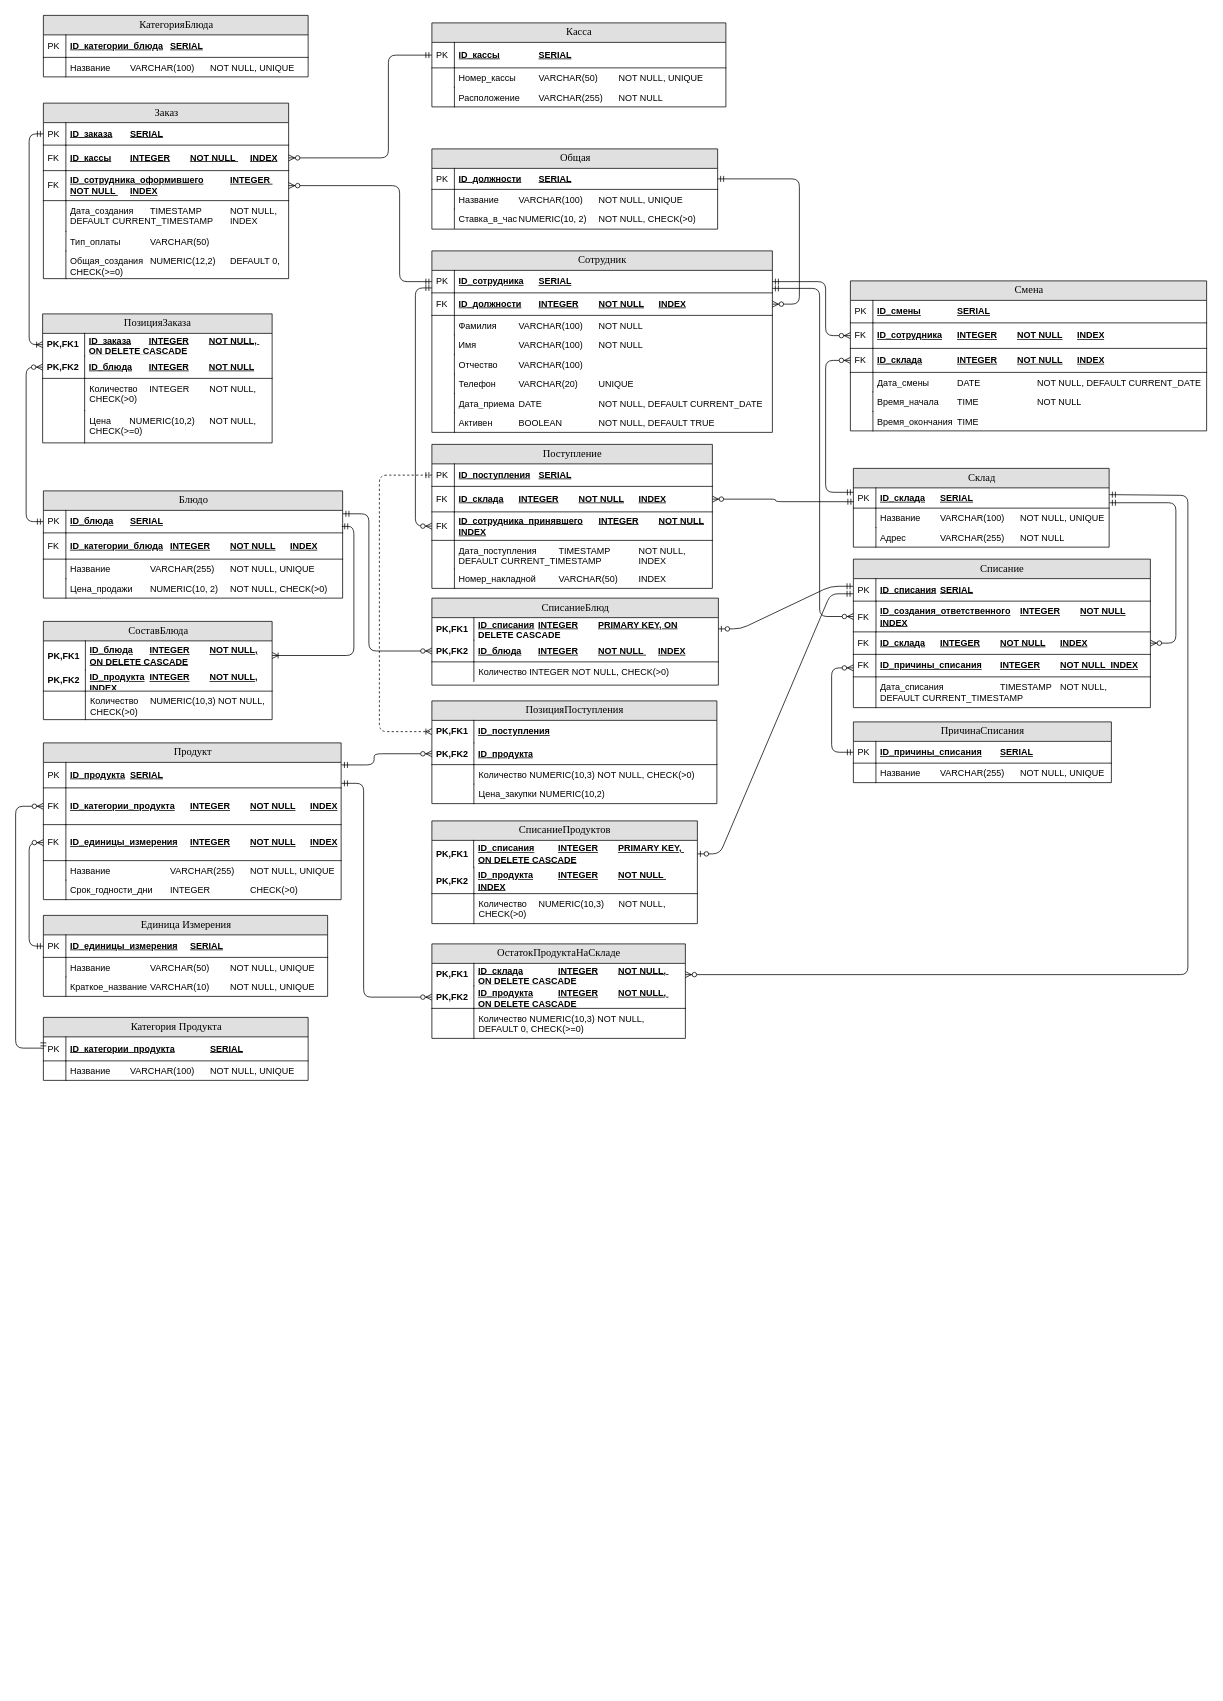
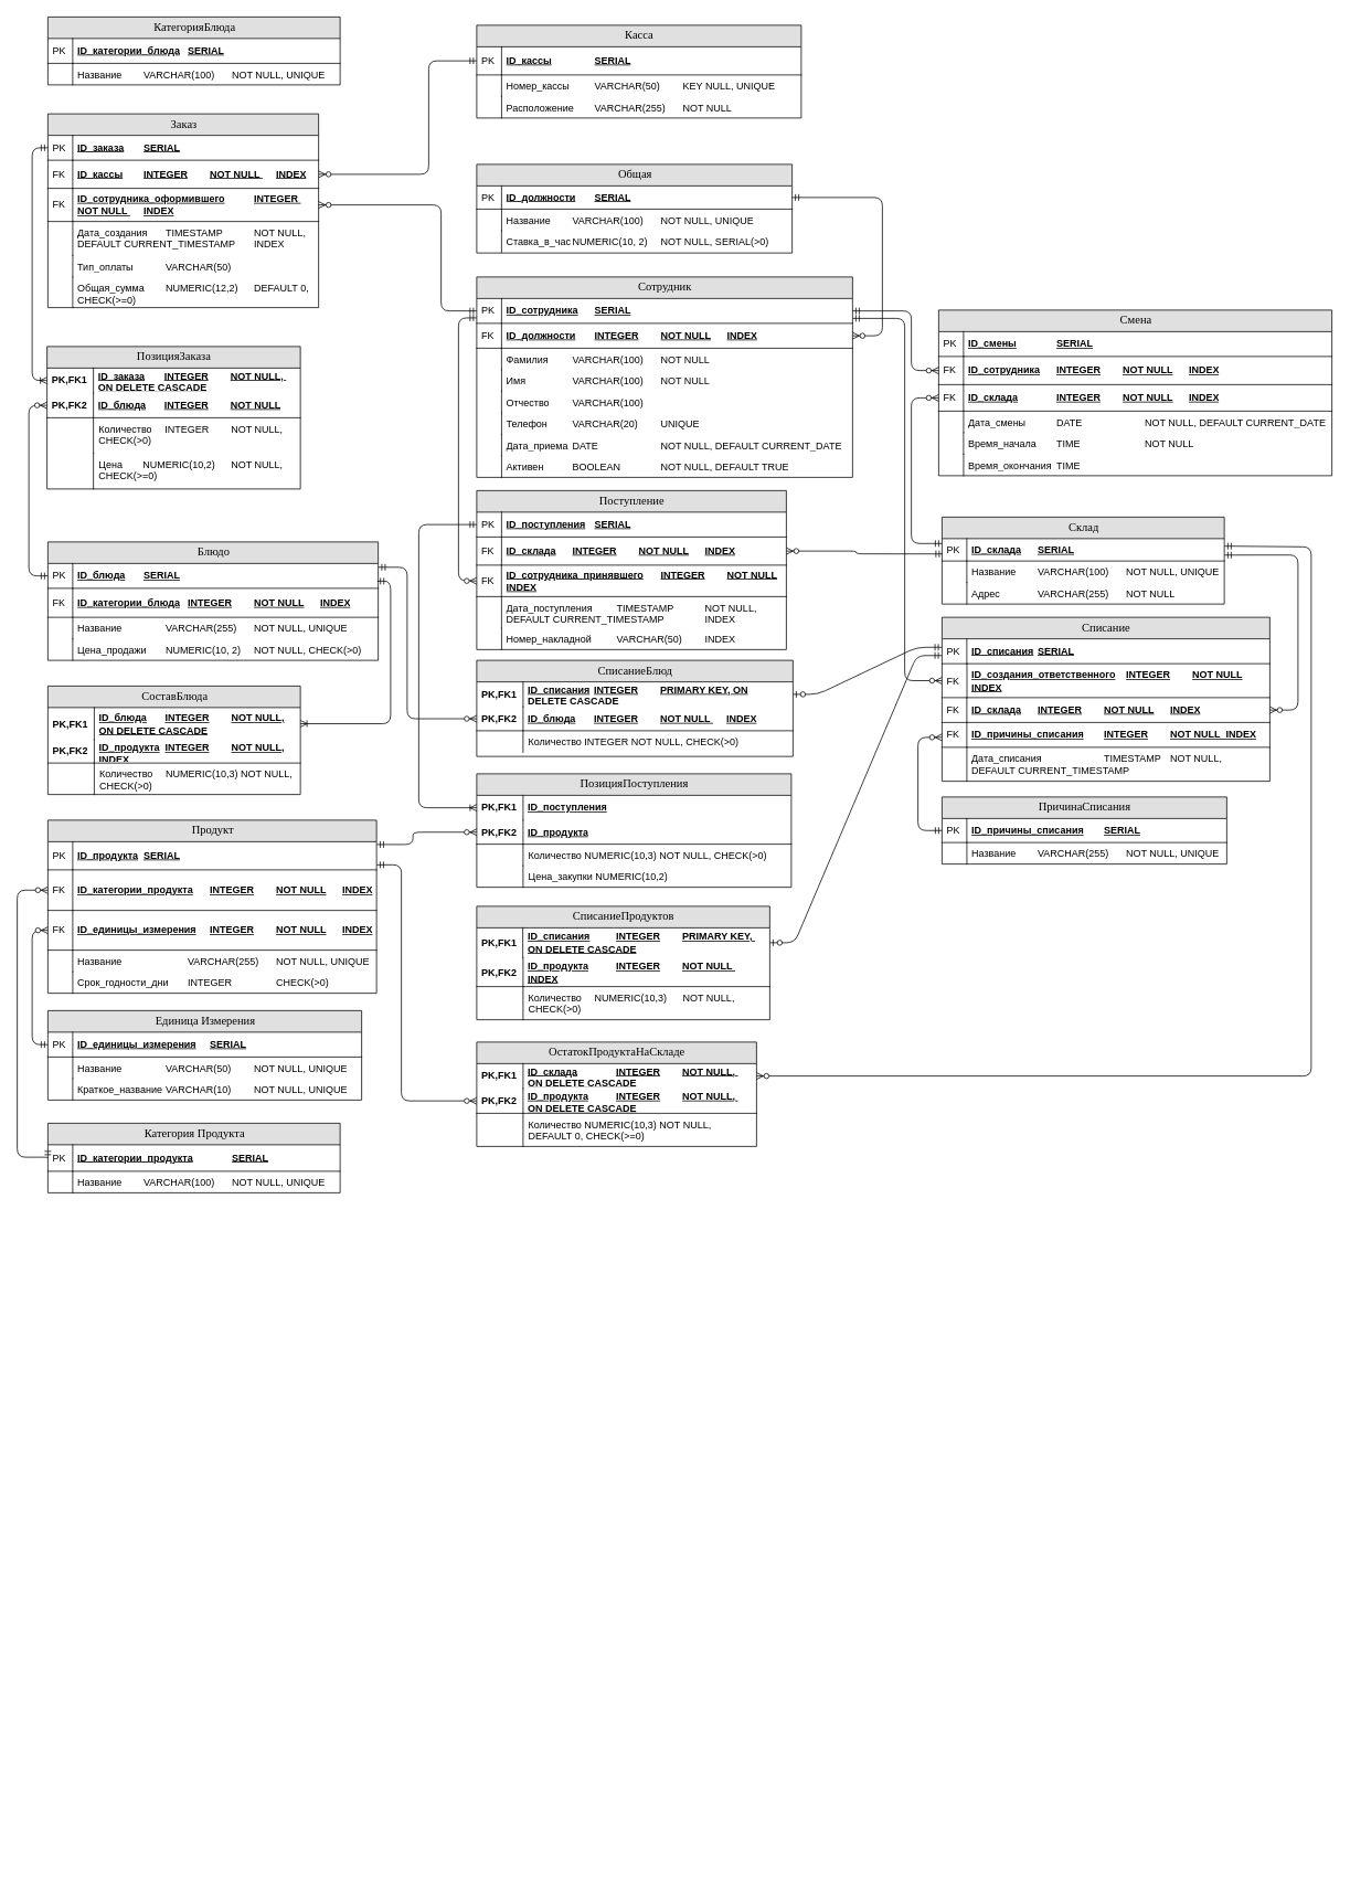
- <mxCell id="5" value="Номер_кассы&lt;span style=&quot;white-space:pre&quot;&gt;&#09;&lt;span style=&quot;white-space: pre;&quot;&gt;&#09;&lt;/span&gt;&lt;/span&gt;VARCHAR(50)&lt;span style=&quot;white-space:pre&quot;&gt;&#09;&lt;/span&gt;NOT NULL, UNIQUE&lt;span style=&quot;white-space:pre&quot;&gt;&#09;&lt;/span&gt;" style="shape=partialRectangle;top=0;left=0;right=0;bottom=0;html=1;align=left;verticalAlign=top;fillColor=none;spacingLeft=34;spacingRight=4;whiteSpace=wrap;overflow=hidden;rotatable=0;points=[[0,0.5],[1,0.5]];portConstraint=eastwest;dropTarget=0;" vertex="1" parent="2"><mxGeometry y="60" width="392" height="26" as="geometry" /></mxCell>
+ <mxCell id="5" value="Номер_кассы&lt;span style=&quot;white-space:pre&quot;&gt;&#09;&lt;span style=&quot;white-space: pre;&quot;&gt;&#09;&lt;/span&gt;&lt;/span&gt;VARCHAR(50)&lt;span style=&quot;white-space:pre&quot;&gt;&#09;&lt;/span&gt;KEY NULL, UNIQUE&lt;span style=&quot;white-space:pre&quot;&gt;&#09;&lt;/span&gt;" style="shape=partialRectangle;top=0;left=0;right=0;bottom=0;html=1;align=left;verticalAlign=top;fillColor=none;spacingLeft=34;spacingRight=4;whiteSpace=wrap;overflow=hidden;rotatable=0;points=[[0,0.5],[1,0.5]];portConstraint=eastwest;dropTarget=0;" vertex="1" parent="2"><mxGeometry y="60" width="392" height="26" as="geometry" /></mxCell>
- <mxCell id="30" value="Ставка_в_час&lt;span style=&quot;white-space:pre&quot;&gt;&#09;&lt;/span&gt;NUMERIC(10, 2)&lt;span style=&quot;white-space:pre&quot;&gt;&#09;&lt;/span&gt;NOT NULL, CHECK(&amp;gt;0)" style="shape=partialRectangle;top=0;left=0;right=0;bottom=0;html=1;align=left;verticalAlign=top;fillColor=none;spacingLeft=34;spacingRight=4;whiteSpace=wrap;overflow=hidden;rotatable=0;points=[[0,0.5],[1,0.5]];portConstraint=eastwest;dropTarget=0;" vertex="1" parent="25"><mxGeometry y="80" width="381" height="26" as="geometry" /></mxCell>
+ <mxCell id="30" value="Ставка_в_час&lt;span style=&quot;white-space:pre&quot;&gt;&#09;&lt;/span&gt;NUMERIC(10, 2)&lt;span style=&quot;white-space:pre&quot;&gt;&#09;&lt;/span&gt;NOT NULL, SERIAL(&amp;gt;0)" style="shape=partialRectangle;top=0;left=0;right=0;bottom=0;html=1;align=left;verticalAlign=top;fillColor=none;spacingLeft=34;spacingRight=4;whiteSpace=wrap;overflow=hidden;rotatable=0;points=[[0,0.5],[1,0.5]];portConstraint=eastwest;dropTarget=0;" vertex="1" parent="25"><mxGeometry y="80" width="381" height="26" as="geometry" /></mxCell>
- <mxCell id="165" value="Общая_создания&lt;span style=&quot;white-space:pre&quot;&gt;&#09;&lt;/span&gt;NUMERIC(12,2)&lt;span style=&quot;white-space:pre&quot;&gt;&#09;&lt;/span&gt;DEFAULT 0, CHECK(&amp;gt;=0)" style="shape=partialRectangle;top=0;left=0;right=0;bottom=0;html=1;align=left;verticalAlign=top;fillColor=none;spacingLeft=34;spacingRight=4;whiteSpace=wrap;overflow=hidden;rotatable=0;points=[[0,0.5],[1,0.5]];portConstraint=eastwest;dropTarget=0;" vertex="1" parent="154"><mxGeometry y="197" width="327" height="37" as="geometry" /></mxCell>
+ <mxCell id="165" value="Общая_сумма&lt;span style=&quot;white-space:pre&quot;&gt;&#09;&lt;/span&gt;NUMERIC(12,2)&lt;span style=&quot;white-space:pre&quot;&gt;&#09;&lt;/span&gt;DEFAULT 0, CHECK(&amp;gt;=0)" style="shape=partialRectangle;top=0;left=0;right=0;bottom=0;html=1;align=left;verticalAlign=top;fillColor=none;spacingLeft=34;spacingRight=4;whiteSpace=wrap;overflow=hidden;rotatable=0;points=[[0,0.5],[1,0.5]];portConstraint=eastwest;dropTarget=0;" vertex="1" parent="154"><mxGeometry y="197" width="327" height="37" as="geometry" /></mxCell>
- <mxCell id="179" value="" style="edgeStyle=orthogonalEdgeStyle;html=1;endArrow=ERoneToMany;startArrow=ERmandOne;labelBackgroundColor=none;fontFamily=Verdana;fontSize=14;exitX=0;exitY=0.5;exitDx=0;exitDy=0;entryX=0;entryY=0.5;entryDx=0;entryDy=0;dashed=1;" parent="1" source="93" target="17" edge="1"><mxGeometry width="100" height="100" relative="1" as="geometry"><mxPoint x="461" y="715" as="sourcePoint" /><mxPoint x="461" y="877" as="targetPoint" /><Array as="points"><mxPoint x="505" y="633" /><mxPoint x="505" y="975" /></Array></mxGeometry></mxCell>
+ <mxCell id="179" value="" style="edgeStyle=orthogonalEdgeStyle;html=1;endArrow=ERoneToMany;startArrow=ERmandOne;labelBackgroundColor=none;fontFamily=Verdana;fontSize=14;exitX=0;exitY=0.5;exitDx=0;exitDy=0;entryX=0;entryY=0.5;entryDx=0;entryDy=0;" parent="1" source="93" target="17" edge="1"><mxGeometry width="100" height="100" relative="1" as="geometry"><mxPoint x="461" y="715" as="sourcePoint" /><mxPoint x="461" y="877" as="targetPoint" /><Array as="points"><mxPoint x="505" y="633" /><mxPoint x="505" y="975" /></Array></mxGeometry></mxCell>
